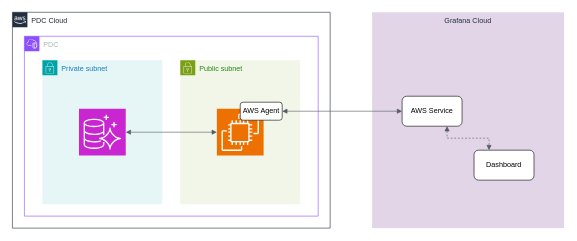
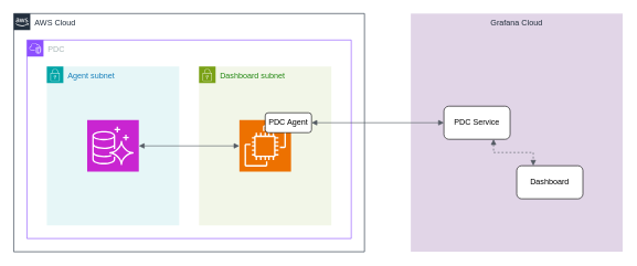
- <mxCell id="2" value="PDC Cloud" style="points=[[0,0],[0.25,0],[0.5,0],[0.75,0],[1,0],[1,0.25],[1,0.5],[1,0.75],[1,1],[0.75,1],[0.5,1],[0.25,1],[0,1],[0,0.75],[0,0.5],[0,0.25]];outlineConnect=0;gradientColor=none;html=1;whiteSpace=wrap;fontSize=12;fontStyle=0;container=1;pointerEvents=0;collapsible=0;recursiveResize=0;shape=mxgraph.aws4.group;grIcon=mxgraph.aws4.group_aws_cloud_alt;strokeColor=#232F3E;fillColor=none;verticalAlign=top;align=left;spacingLeft=30;fontColor=#232F3E;dashed=0;" vertex="1" parent="1"><mxGeometry x="20" y="20" width="530" height="360" as="geometry" /></mxCell>
+ <mxCell id="2" value="AWS Cloud" style="points=[[0,0],[0.25,0],[0.5,0],[0.75,0],[1,0],[1,0.25],[1,0.5],[1,0.75],[1,1],[0.75,1],[0.5,1],[0.25,1],[0,1],[0,0.75],[0,0.5],[0,0.25]];outlineConnect=0;gradientColor=none;html=1;whiteSpace=wrap;fontSize=12;fontStyle=0;container=1;pointerEvents=0;collapsible=0;recursiveResize=0;shape=mxgraph.aws4.group;grIcon=mxgraph.aws4.group_aws_cloud_alt;strokeColor=#232F3E;fillColor=none;verticalAlign=top;align=left;spacingLeft=30;fontColor=#232F3E;dashed=0;" vertex="1" parent="1"><mxGeometry x="20" y="20" width="530" height="360" as="geometry" /></mxCell>
- <mxCell id="7" value="Private subnet" style="points=[[0,0],[0.25,0],[0.5,0],[0.75,0],[1,0],[1,0.25],[1,0.5],[1,0.75],[1,1],[0.75,1],[0.5,1],[0.25,1],[0,1],[0,0.75],[0,0.5],[0,0.25]];outlineConnect=0;gradientColor=none;html=1;whiteSpace=wrap;fontSize=12;fontStyle=0;container=1;pointerEvents=0;collapsible=0;recursiveResize=0;shape=mxgraph.aws4.group;grIcon=mxgraph.aws4.group_security_group;grStroke=0;strokeColor=#00A4A6;fillColor=#E6F6F7;verticalAlign=top;align=left;spacingLeft=30;fontColor=#147EBA;dashed=0;" vertex="1" parent="3"><mxGeometry x="30" y="40" width="200" height="240" as="geometry" /></mxCell>
+ <mxCell id="7" value="Agent subnet" style="points=[[0,0],[0.25,0],[0.5,0],[0.75,0],[1,0],[1,0.25],[1,0.5],[1,0.75],[1,1],[0.75,1],[0.5,1],[0.25,1],[0,1],[0,0.75],[0,0.5],[0,0.25]];outlineConnect=0;gradientColor=none;html=1;whiteSpace=wrap;fontSize=12;fontStyle=0;container=1;pointerEvents=0;collapsible=0;recursiveResize=0;shape=mxgraph.aws4.group;grIcon=mxgraph.aws4.group_security_group;grStroke=0;strokeColor=#00A4A6;fillColor=#E6F6F7;verticalAlign=top;align=left;spacingLeft=30;fontColor=#147EBA;dashed=0;" vertex="1" parent="3"><mxGeometry x="30" y="40" width="200" height="240" as="geometry" /></mxCell>
- <mxCell id="4" value="Public subnet" style="points=[[0,0],[0.25,0],[0.5,0],[0.75,0],[1,0],[1,0.25],[1,0.5],[1,0.75],[1,1],[0.75,1],[0.5,1],[0.25,1],[0,1],[0,0.75],[0,0.5],[0,0.25]];outlineConnect=0;gradientColor=none;html=1;whiteSpace=wrap;fontSize=12;fontStyle=0;container=1;pointerEvents=0;collapsible=0;recursiveResize=0;shape=mxgraph.aws4.group;grIcon=mxgraph.aws4.group_security_group;grStroke=0;strokeColor=#7AA116;fillColor=#F2F6E8;verticalAlign=top;align=left;spacingLeft=30;fontColor=#248814;dashed=0;" vertex="1" parent="3"><mxGeometry x="260" y="40" width="200" height="240" as="geometry" /></mxCell>
+ <mxCell id="4" value="Dashboard subnet" style="points=[[0,0],[0.25,0],[0.5,0],[0.75,0],[1,0],[1,0.25],[1,0.5],[1,0.75],[1,1],[0.75,1],[0.5,1],[0.25,1],[0,1],[0,0.75],[0,0.5],[0,0.25]];outlineConnect=0;gradientColor=none;html=1;whiteSpace=wrap;fontSize=12;fontStyle=0;container=1;pointerEvents=0;collapsible=0;recursiveResize=0;shape=mxgraph.aws4.group;grIcon=mxgraph.aws4.group_security_group;grStroke=0;strokeColor=#7AA116;fillColor=#F2F6E8;verticalAlign=top;align=left;spacingLeft=30;fontColor=#248814;dashed=0;" vertex="1" parent="3"><mxGeometry x="260" y="40" width="200" height="240" as="geometry" /></mxCell>
- <mxCell id="6" value="AWS Agent" style="rounded=1;whiteSpace=wrap;html=1;" vertex="1" parent="4"><mxGeometry x="100" y="70" width="70" height="30" as="geometry" /></mxCell>
+ <mxCell id="6" value="PDC Agent" style="rounded=1;whiteSpace=wrap;html=1;" vertex="1" parent="4"><mxGeometry x="100" y="70" width="70" height="30" as="geometry" /></mxCell>
- <mxCell id="11" value="AWS Service" style="rounded=1;whiteSpace=wrap;html=1;" vertex="1" parent="1"><mxGeometry x="670" y="160" width="100" height="50" as="geometry" /></mxCell>
+ <mxCell id="11" value="PDC Service" style="rounded=1;whiteSpace=wrap;html=1;" vertex="1" parent="1"><mxGeometry x="670" y="160" width="100" height="50" as="geometry" /></mxCell>
- <mxCell id="12" value="Dashboard" style="rounded=1;whiteSpace=wrap;html=1;" vertex="1" parent="1"><mxGeometry x="790" y="250" width="100" height="50" as="geometry" /></mxCell>
+ <mxCell id="12" value="Dashboard" style="rounded=1;whiteSpace=wrap;html=1;" vertex="1" parent="1"><mxGeometry x="780" y="250" width="100" height="50" as="geometry" /></mxCell>
